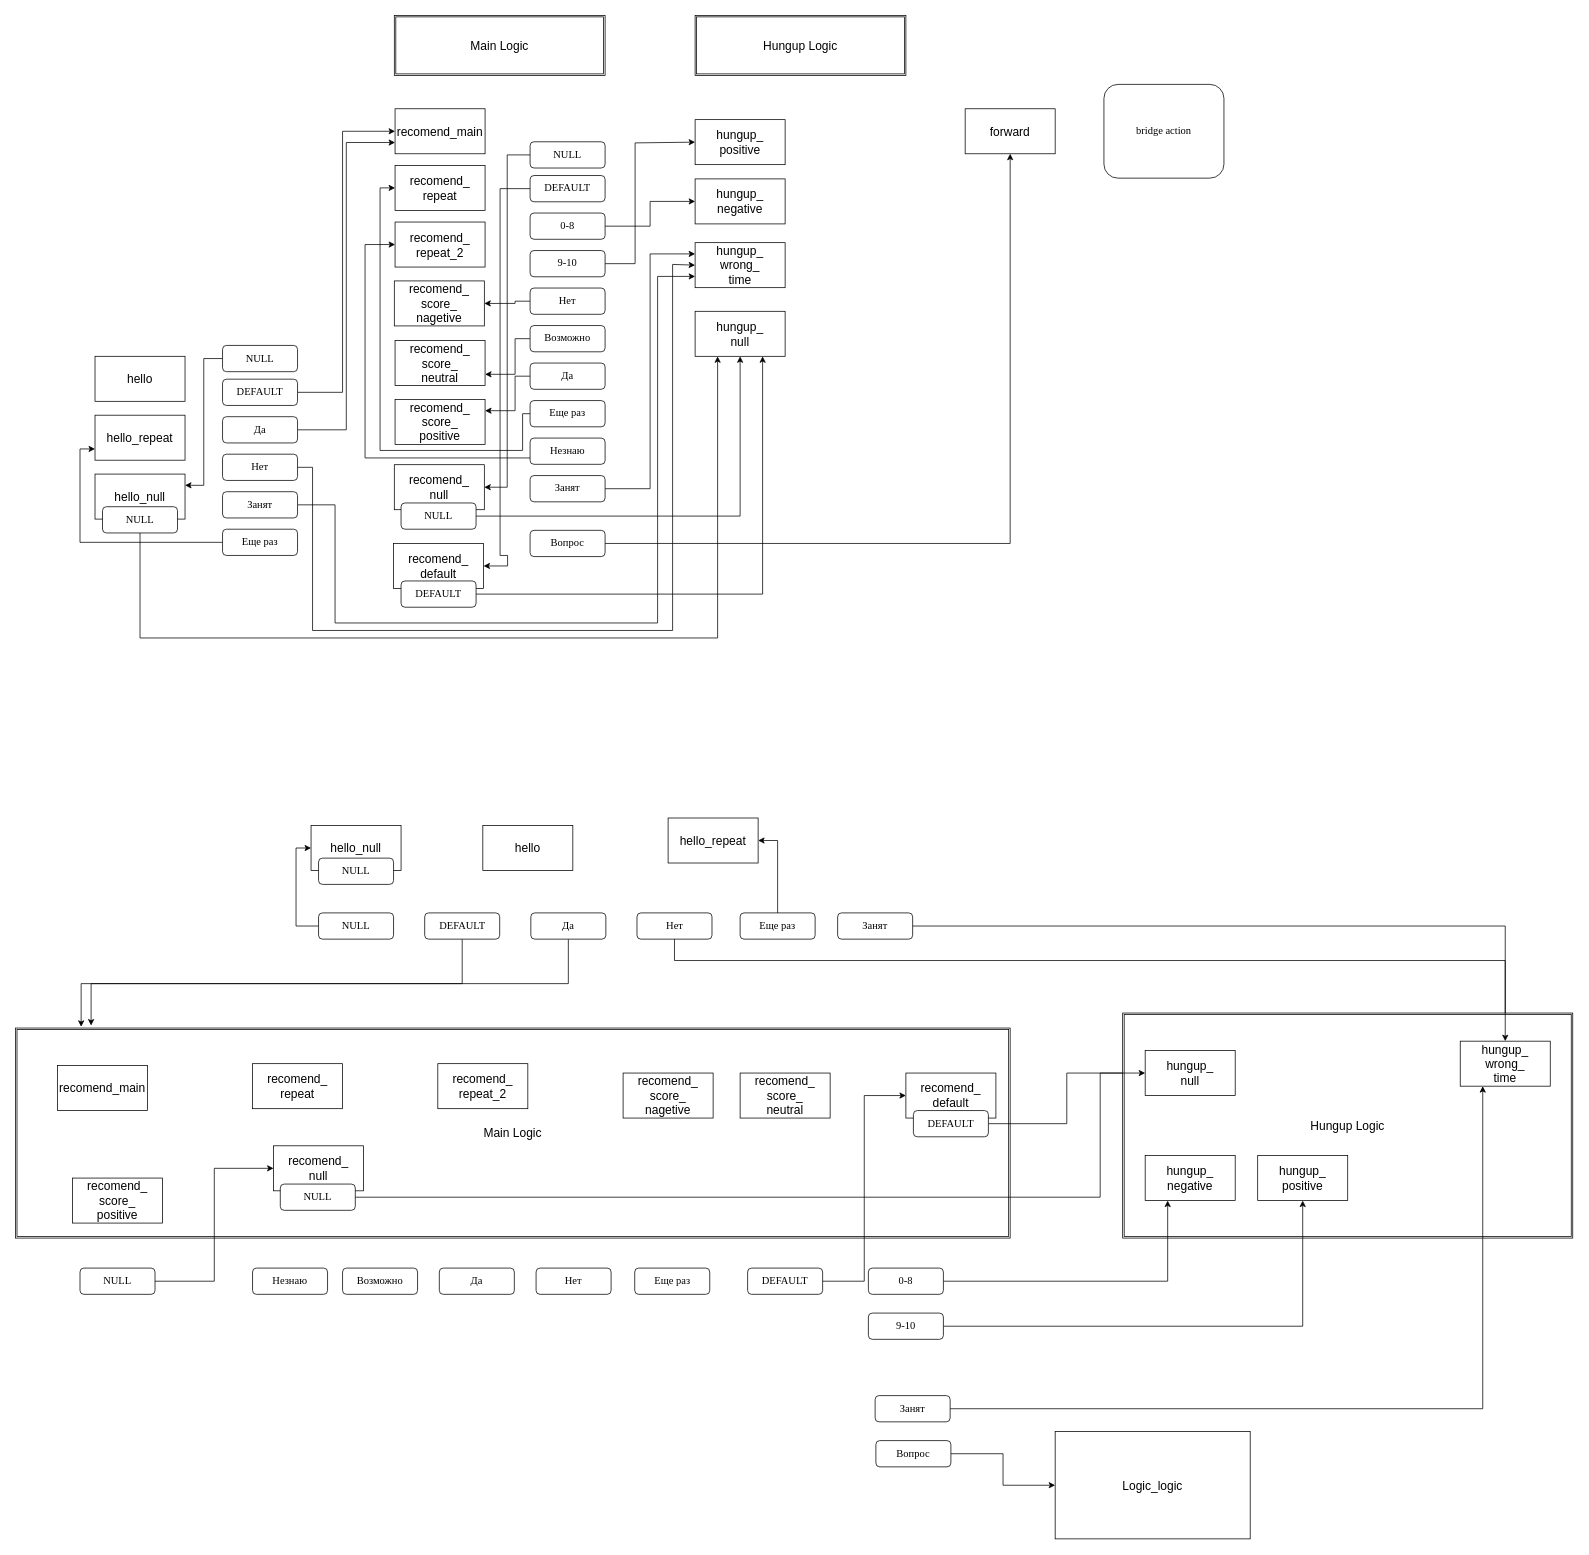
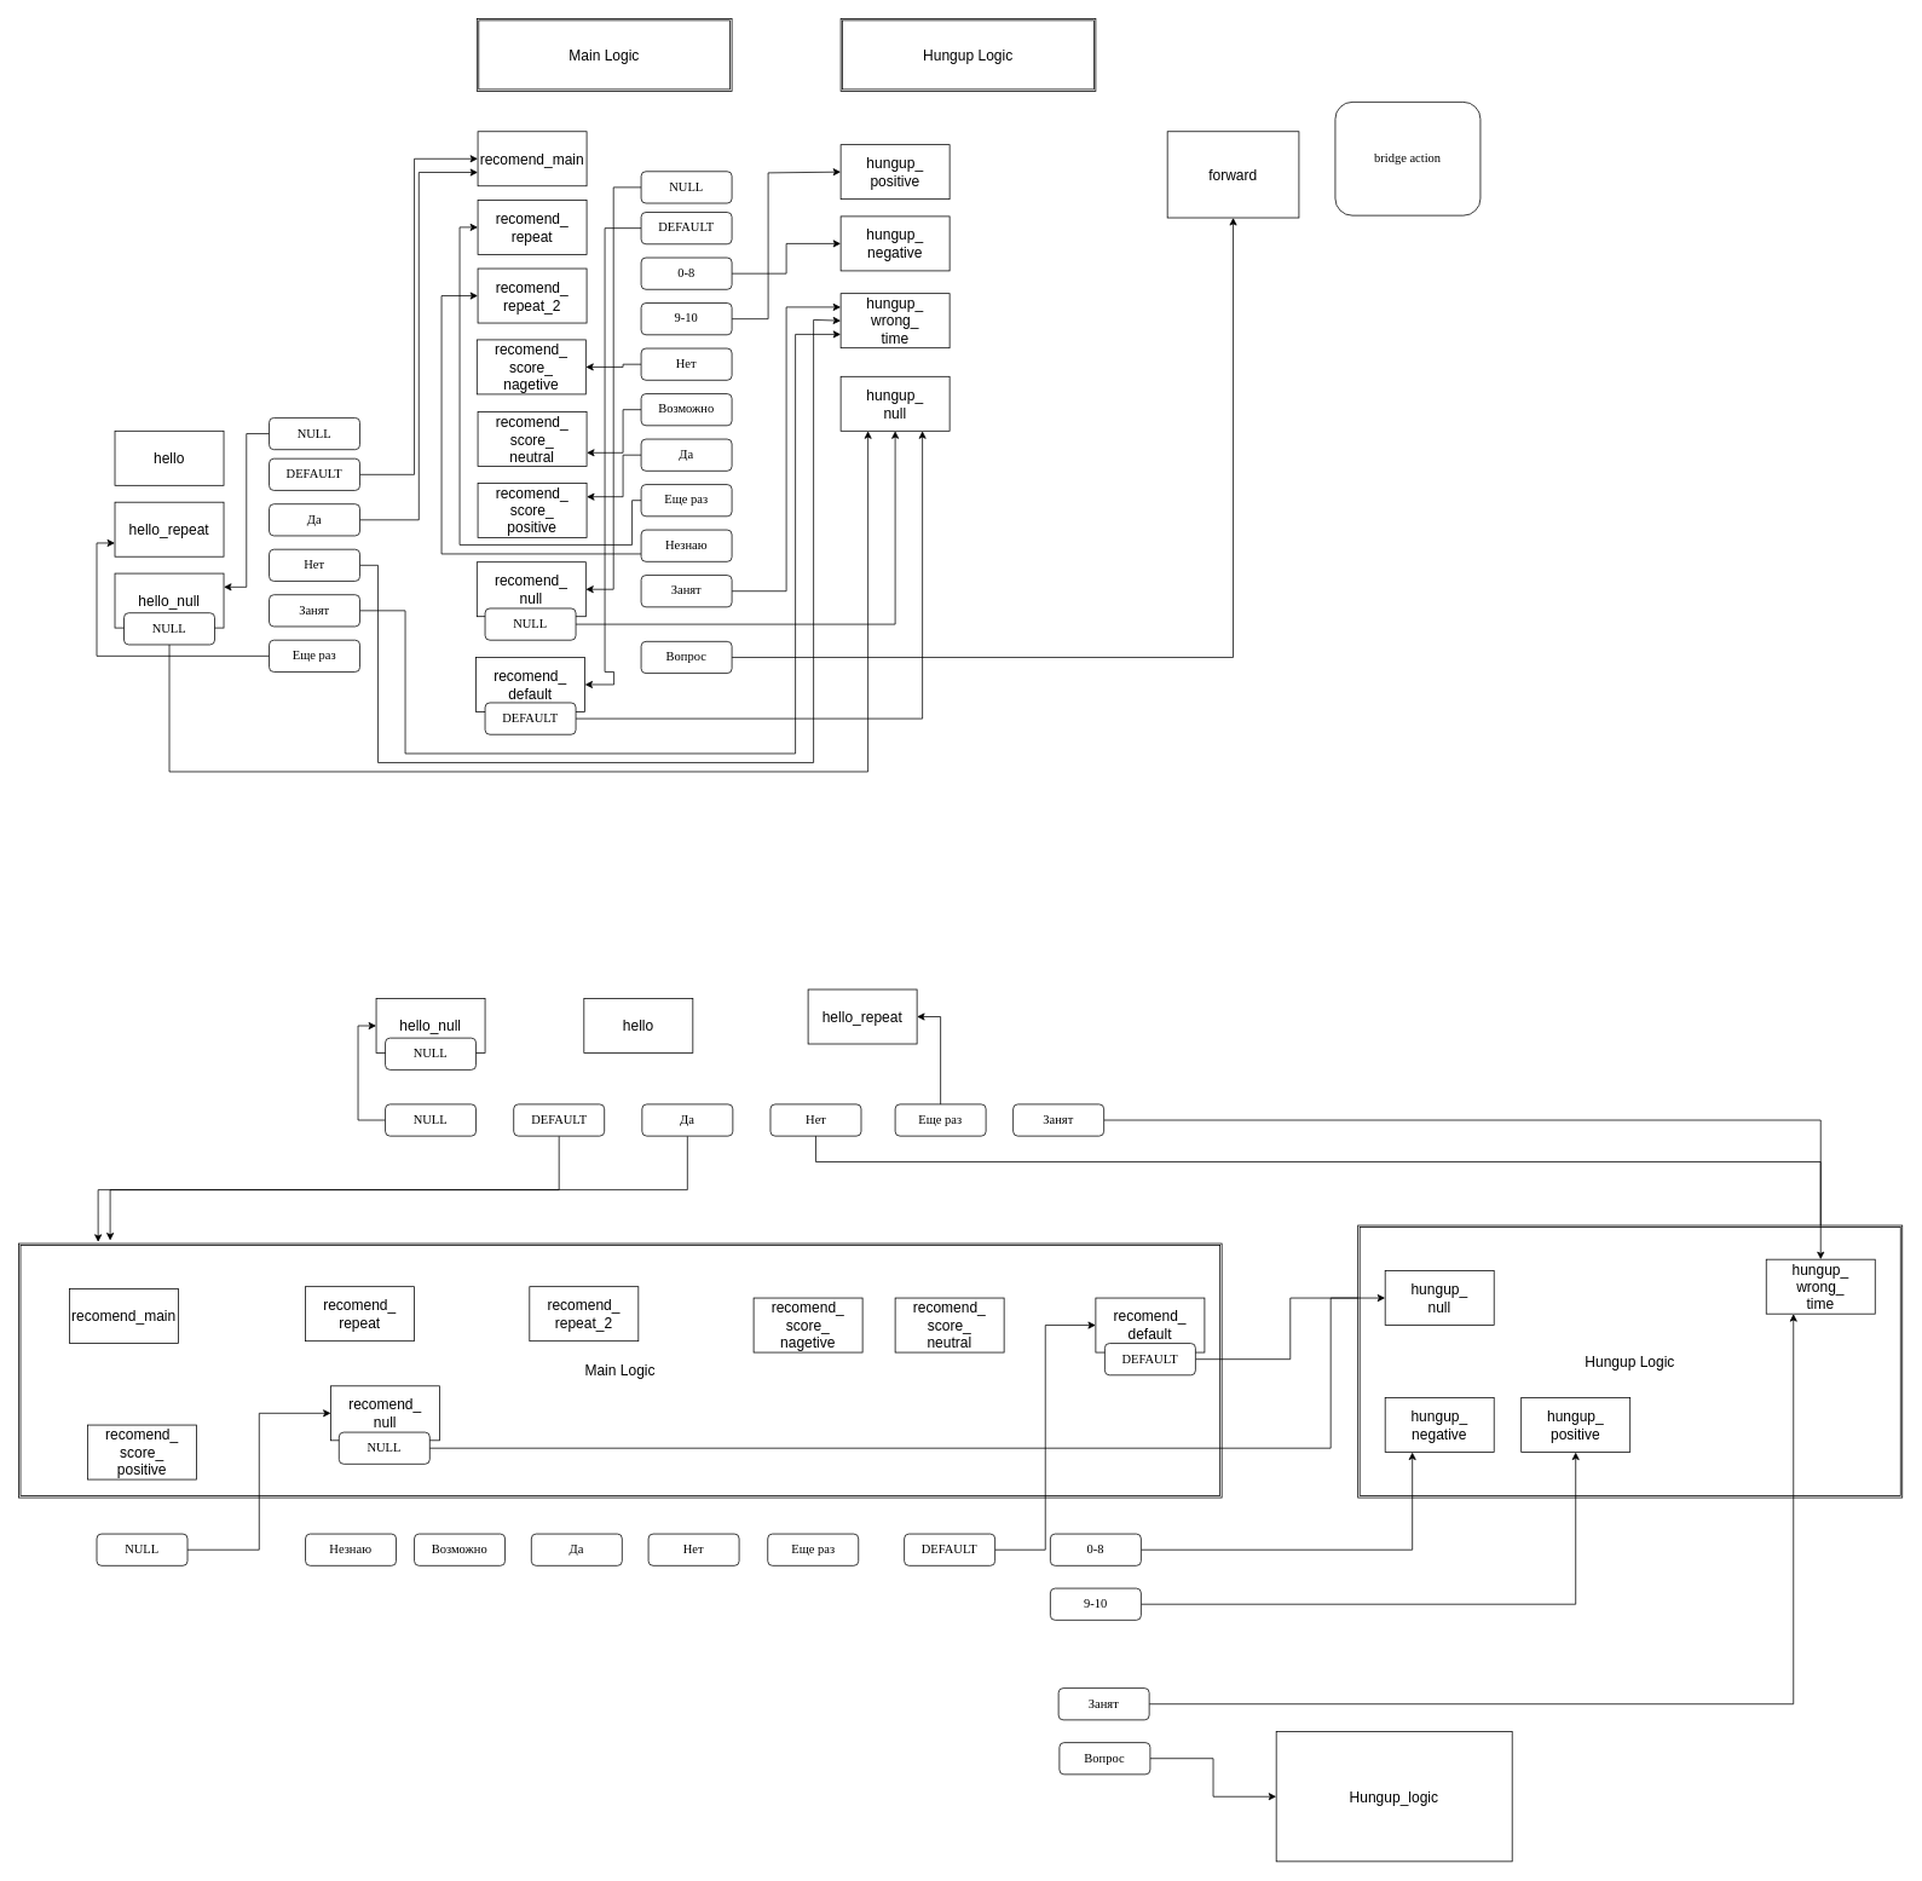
- <mxCell id="55" value="forward" style="rounded=0;whiteSpace=wrap;html=1;fontSize=16;" vertex="1" parent="1"><mxGeometry x="1286" y="144.5" width="120" height="60" as="geometry" /></mxCell>
+ <mxCell id="55" value="forward" style="rounded=0;whiteSpace=wrap;html=1;fontSize=16;" vertex="1" parent="1"><mxGeometry x="1286" y="144.5" width="145" height="95" as="geometry" /></mxCell>
- <mxCell id="112" value="Logic_logic" style="rounded=0;whiteSpace=wrap;html=1;fontSize=16;" vertex="1" parent="1"><mxGeometry x="1406" y="1908" width="260" height="143" as="geometry" /></mxCell>
+ <mxCell id="112" value="Hungup_logic" style="rounded=0;whiteSpace=wrap;html=1;fontSize=16;" vertex="1" parent="1"><mxGeometry x="1406" y="1908" width="260" height="143" as="geometry" /></mxCell>
